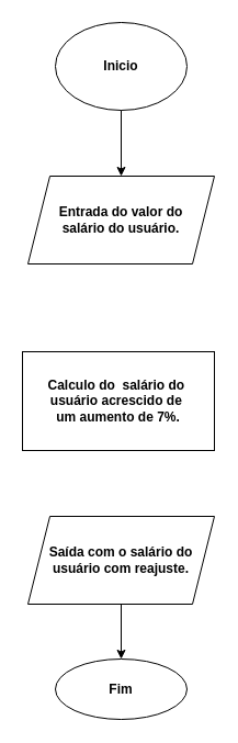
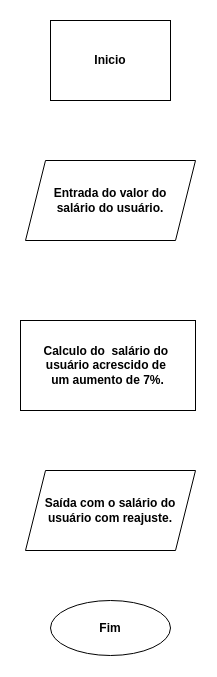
- <mxCell id="2" value="Inicio" style="ellipse;whiteSpace=wrap;html=1;fontStyle=1" vertex="1" parent="1"><mxGeometry x="50" y="20" width="120" height="80" as="geometry" /></mxCell>
+ <mxCell id="2" value="Inicio" style="whiteSpace=wrap;html=1;fontStyle=1;rounded=0;" vertex="1" parent="1"><mxGeometry x="50" y="20" width="120" height="80" as="geometry" /></mxCell>
- <mxCell id="4" value="" style="edgeStyle=orthogonalEdgeStyle;rounded=0;orthogonalLoop=1;jettySize=auto;html=1;exitX=0.5;exitY=1;exitDx=0;exitDy=0;fontStyle=1" edge="1" parent="1" source="2" target="3"><mxGeometry relative="1" as="geometry"><mxPoint x="100" y="90" as="sourcePoint" /></mxGeometry></mxCell>
- <mxCell id="5" value="" style="edgeStyle=orthogonalEdgeStyle;rounded=0;orthogonalLoop=1;jettySize=auto;html=1;exitX=0.5;exitY=1;exitDx=0;exitDy=0;fontStyle=1" edge="1" parent="1" source="6" target="7"><mxGeometry relative="1" as="geometry"><mxPoint x="120" y="550" as="sourcePoint" /></mxGeometry></mxCell>
